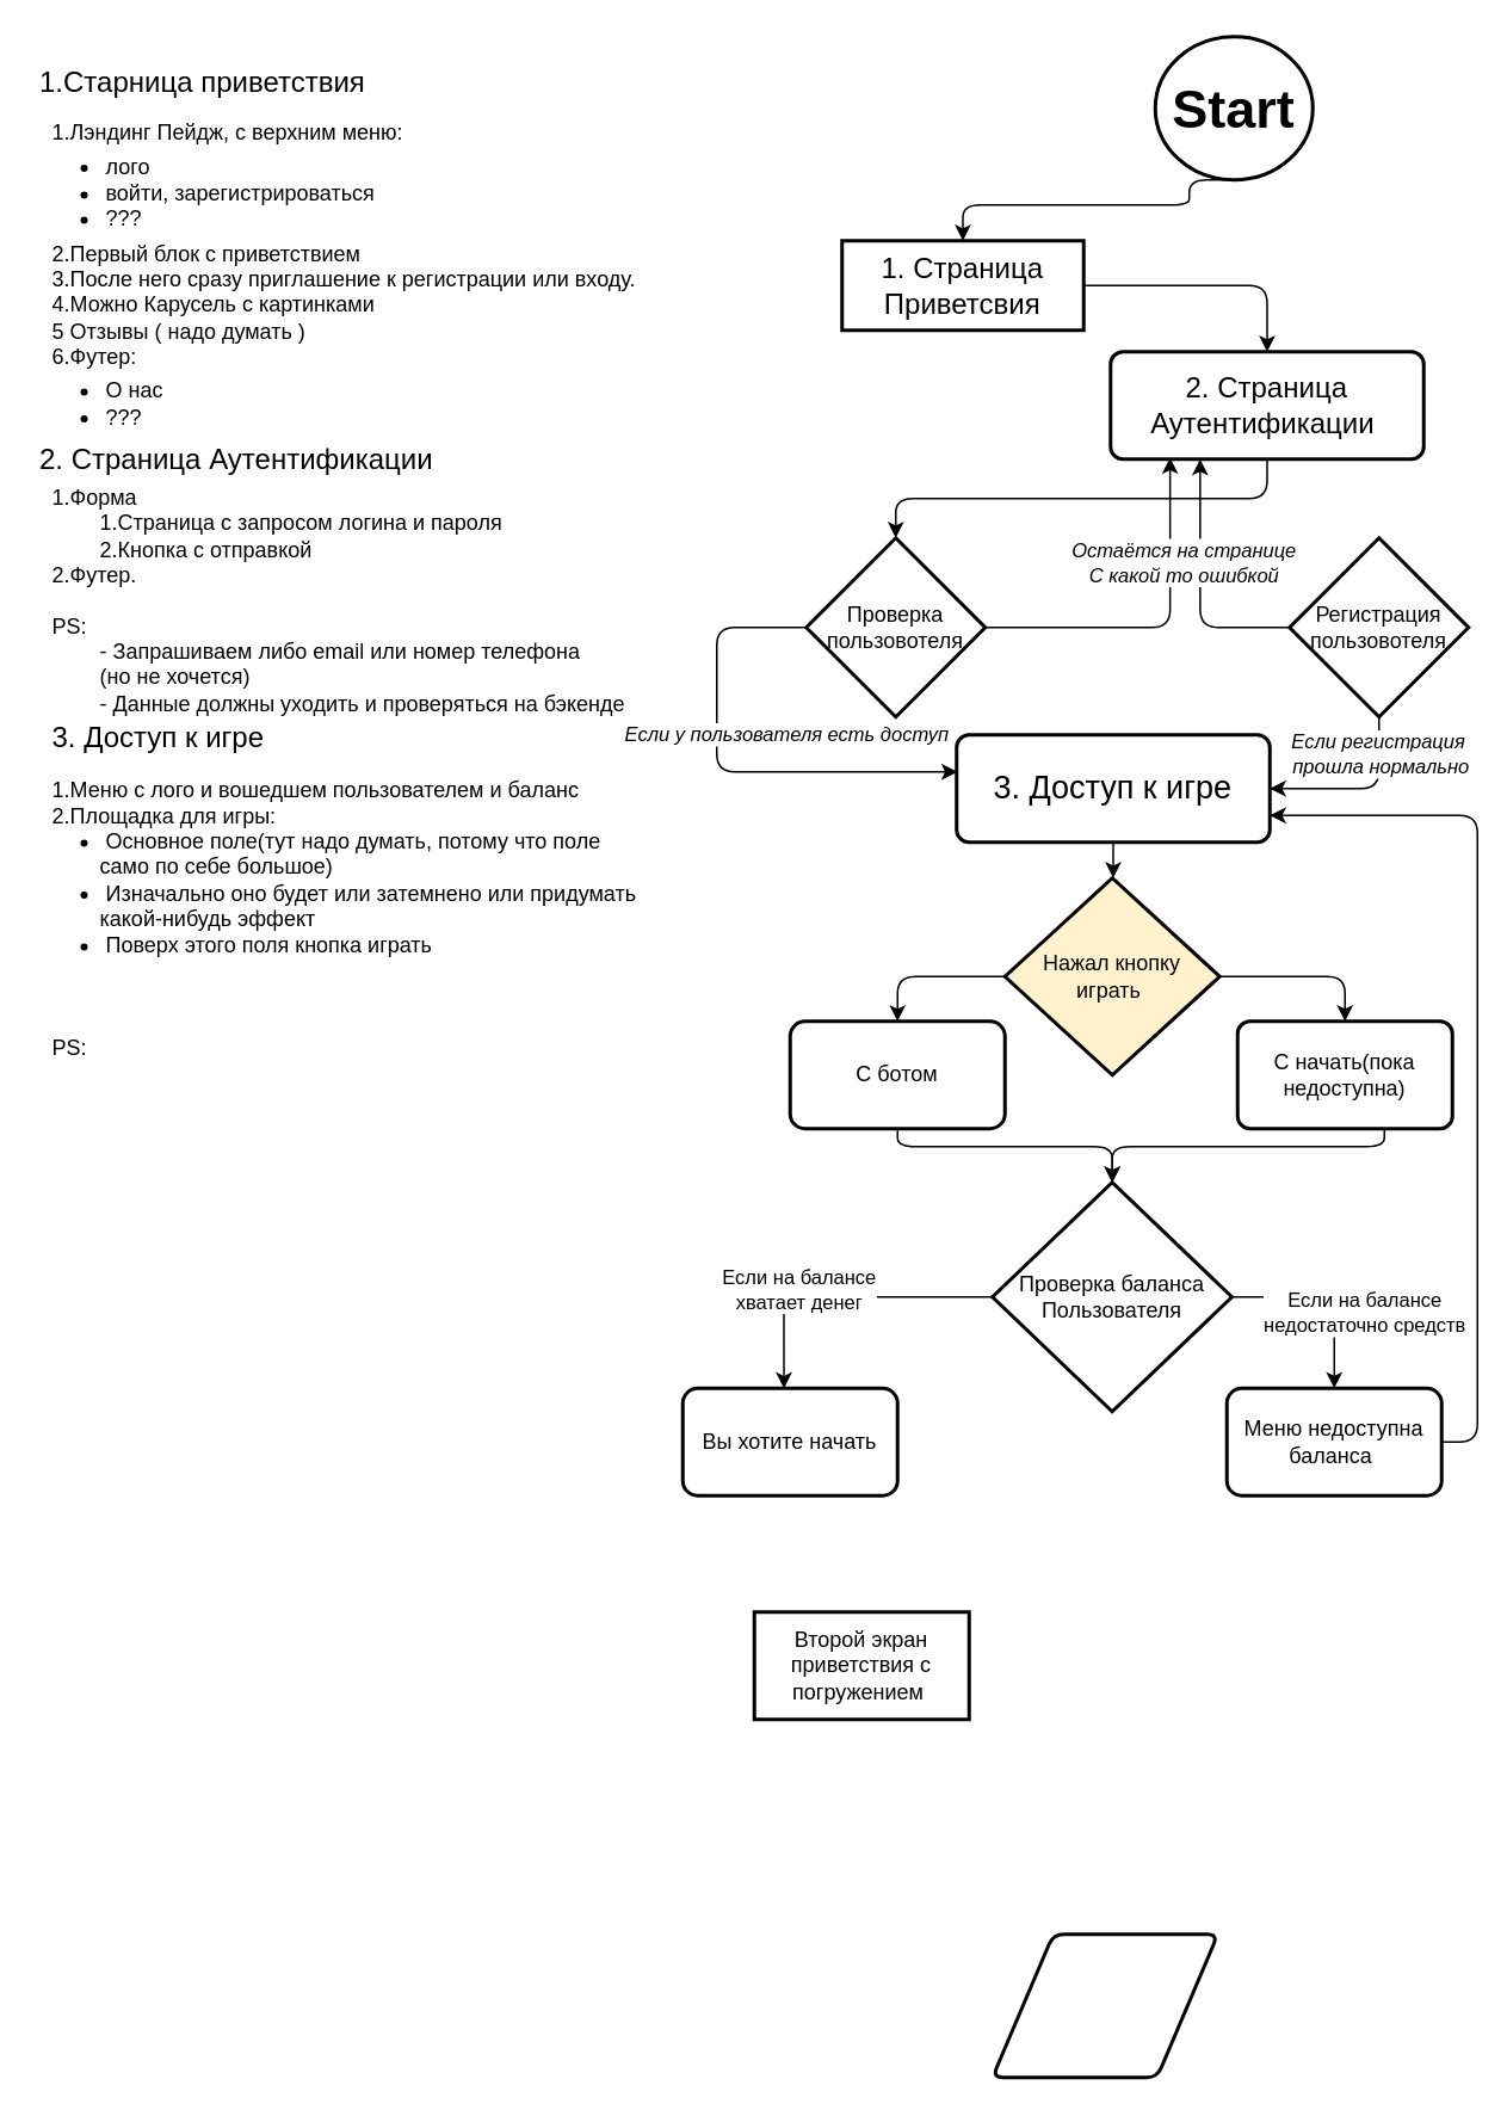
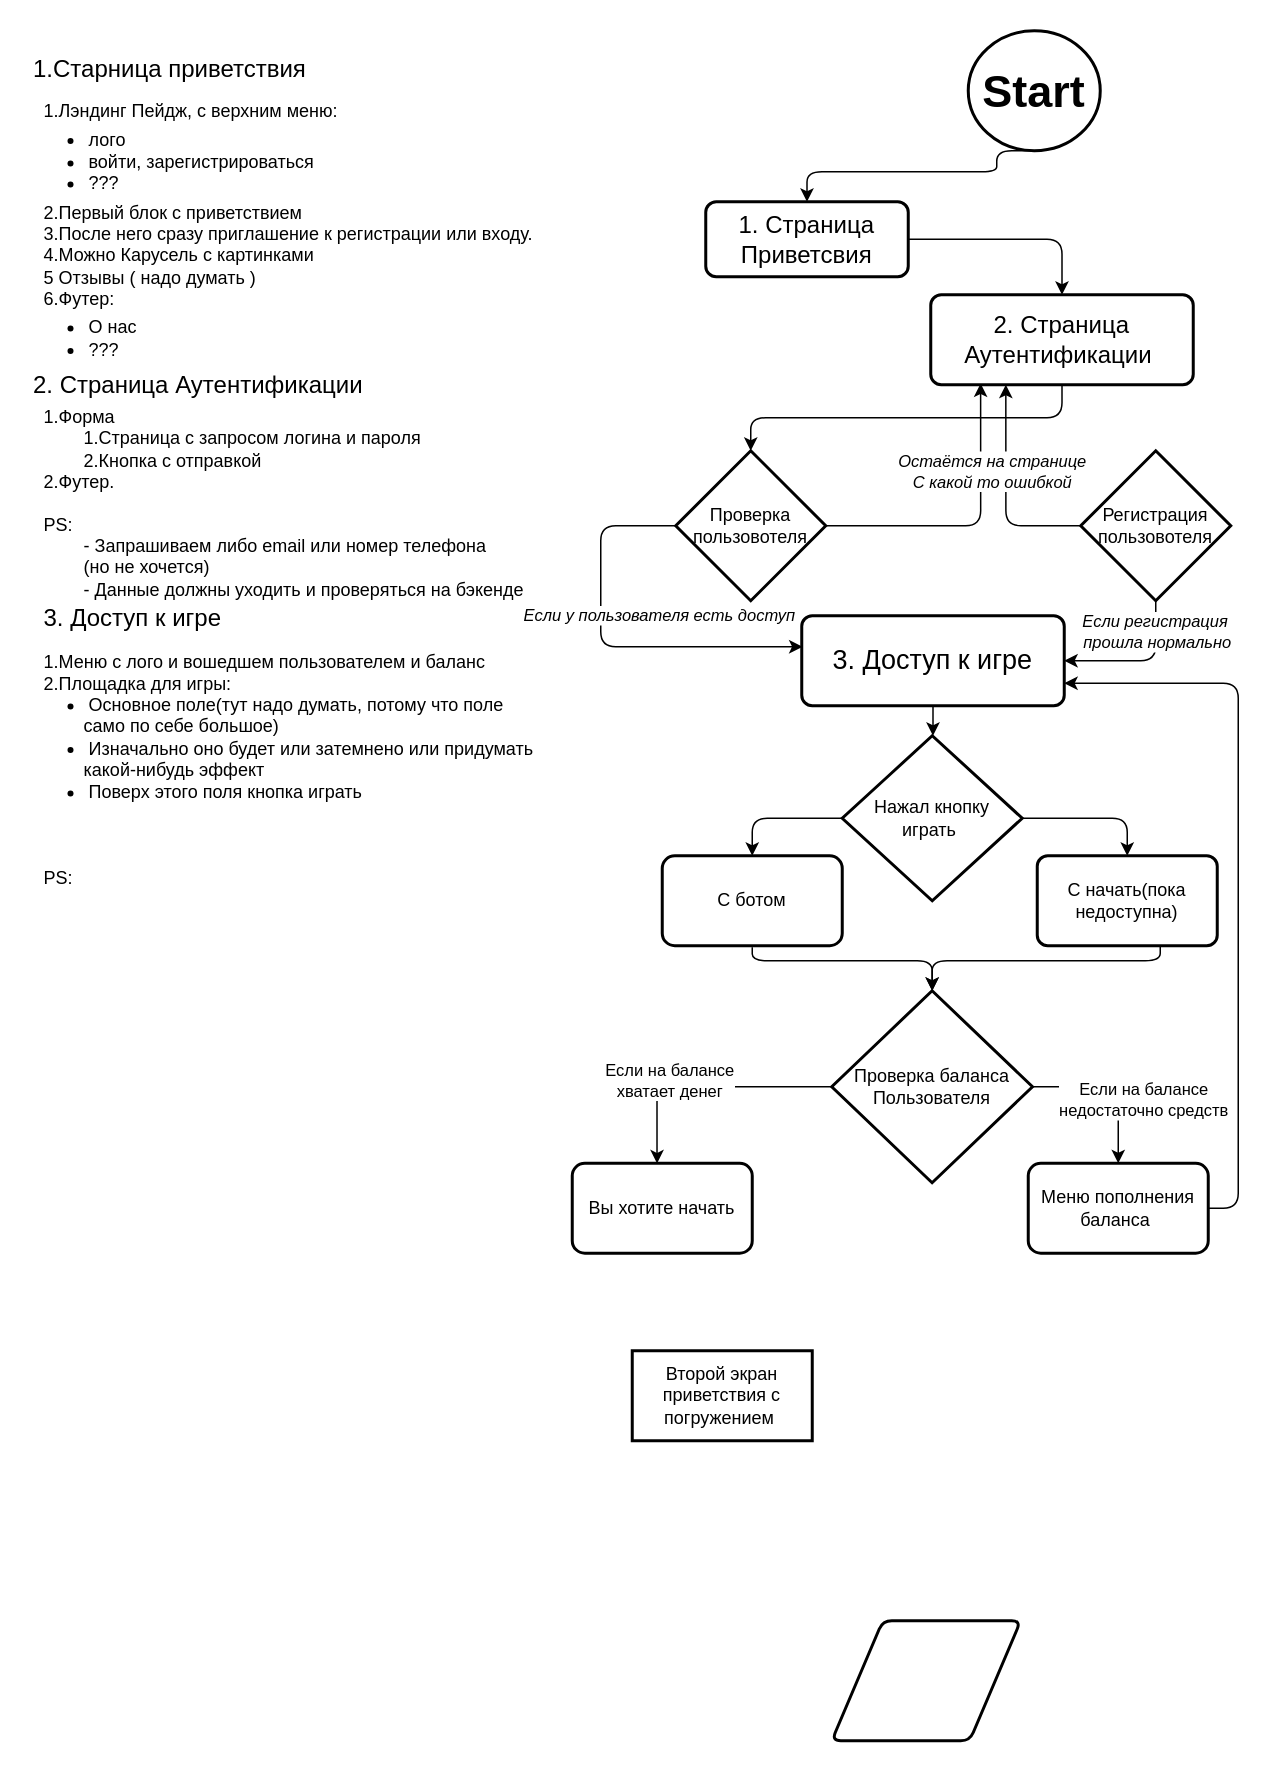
- <mxCell id="7" value="&lt;font style=&quot;font-size: 16px;&quot;&gt;1. Страница Приветсвия&lt;/font&gt;" style="whiteSpace=wrap;html=1;absoluteArcSize=1;arcSize=14;strokeWidth=2;rounded=0;" parent="1" vertex="1"><mxGeometry x="470" y="134" width="135" height="50" as="geometry" /></mxCell>
+ <mxCell id="7" value="&lt;font style=&quot;font-size: 16px;&quot;&gt;1. Страница Приветсвия&lt;/font&gt;" style="rounded=1;whiteSpace=wrap;html=1;absoluteArcSize=1;arcSize=14;strokeWidth=2;" parent="1" vertex="1"><mxGeometry x="470" y="134" width="135" height="50" as="geometry" /></mxCell>
- <mxCell id="27" value="Нажал кнопку играть&amp;nbsp;" style="rhombus;whiteSpace=wrap;html=1;rounded=1;arcSize=0;strokeWidth=2;fillColor=#fff2cc;" parent="1" vertex="1"><mxGeometry x="561" y="490" width="120" height="110" as="geometry" /></mxCell>
+ <mxCell id="27" value="Нажал кнопку играть&amp;nbsp;" style="rhombus;whiteSpace=wrap;html=1;rounded=1;arcSize=0;strokeWidth=2;" parent="1" vertex="1"><mxGeometry x="561" y="490" width="120" height="110" as="geometry" /></mxCell>
- <mxCell id="37" value="Меню недоступна баланса&amp;nbsp;" style="whiteSpace=wrap;html=1;rounded=1;arcSize=14;strokeWidth=2;strokeColor=default;align=center;verticalAlign=middle;fontFamily=Helvetica;fontSize=12;fontColor=default;fillColor=default;" parent="1" vertex="1"><mxGeometry x="685" y="775" width="120" height="60" as="geometry" /></mxCell>
+ <mxCell id="37" value="Меню пополнения баланса&amp;nbsp;" style="whiteSpace=wrap;html=1;rounded=1;arcSize=14;strokeWidth=2;strokeColor=default;align=center;verticalAlign=middle;fontFamily=Helvetica;fontSize=12;fontColor=default;fillColor=default;" parent="1" vertex="1"><mxGeometry x="685" y="775" width="120" height="60" as="geometry" /></mxCell>
